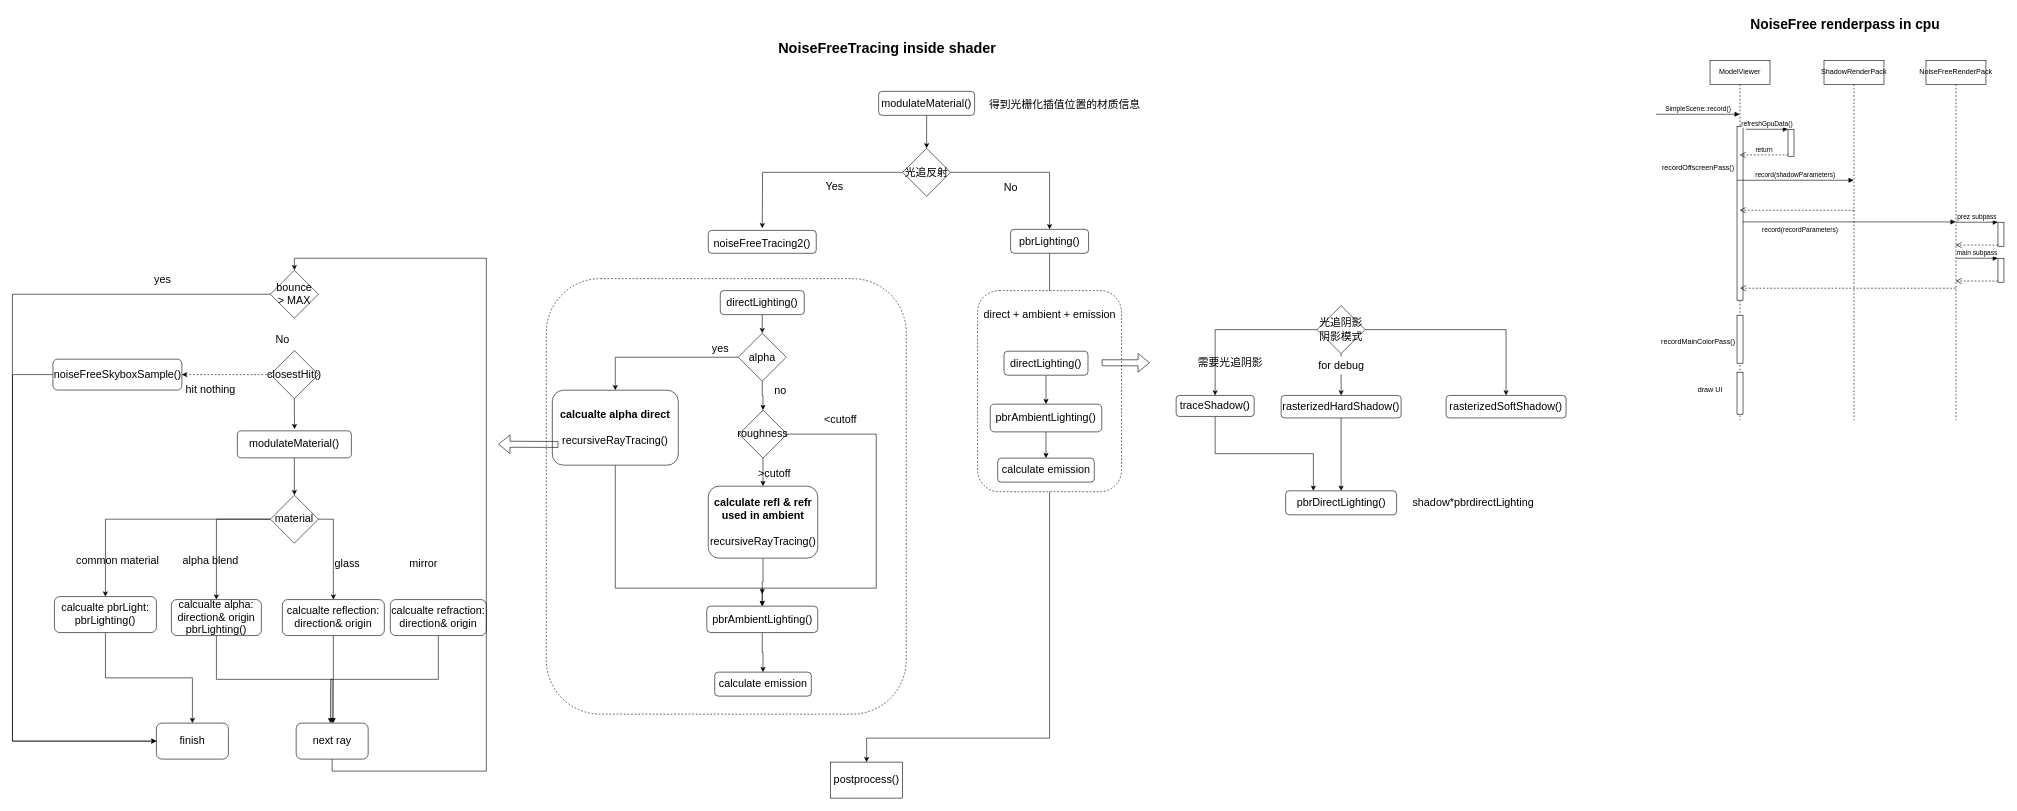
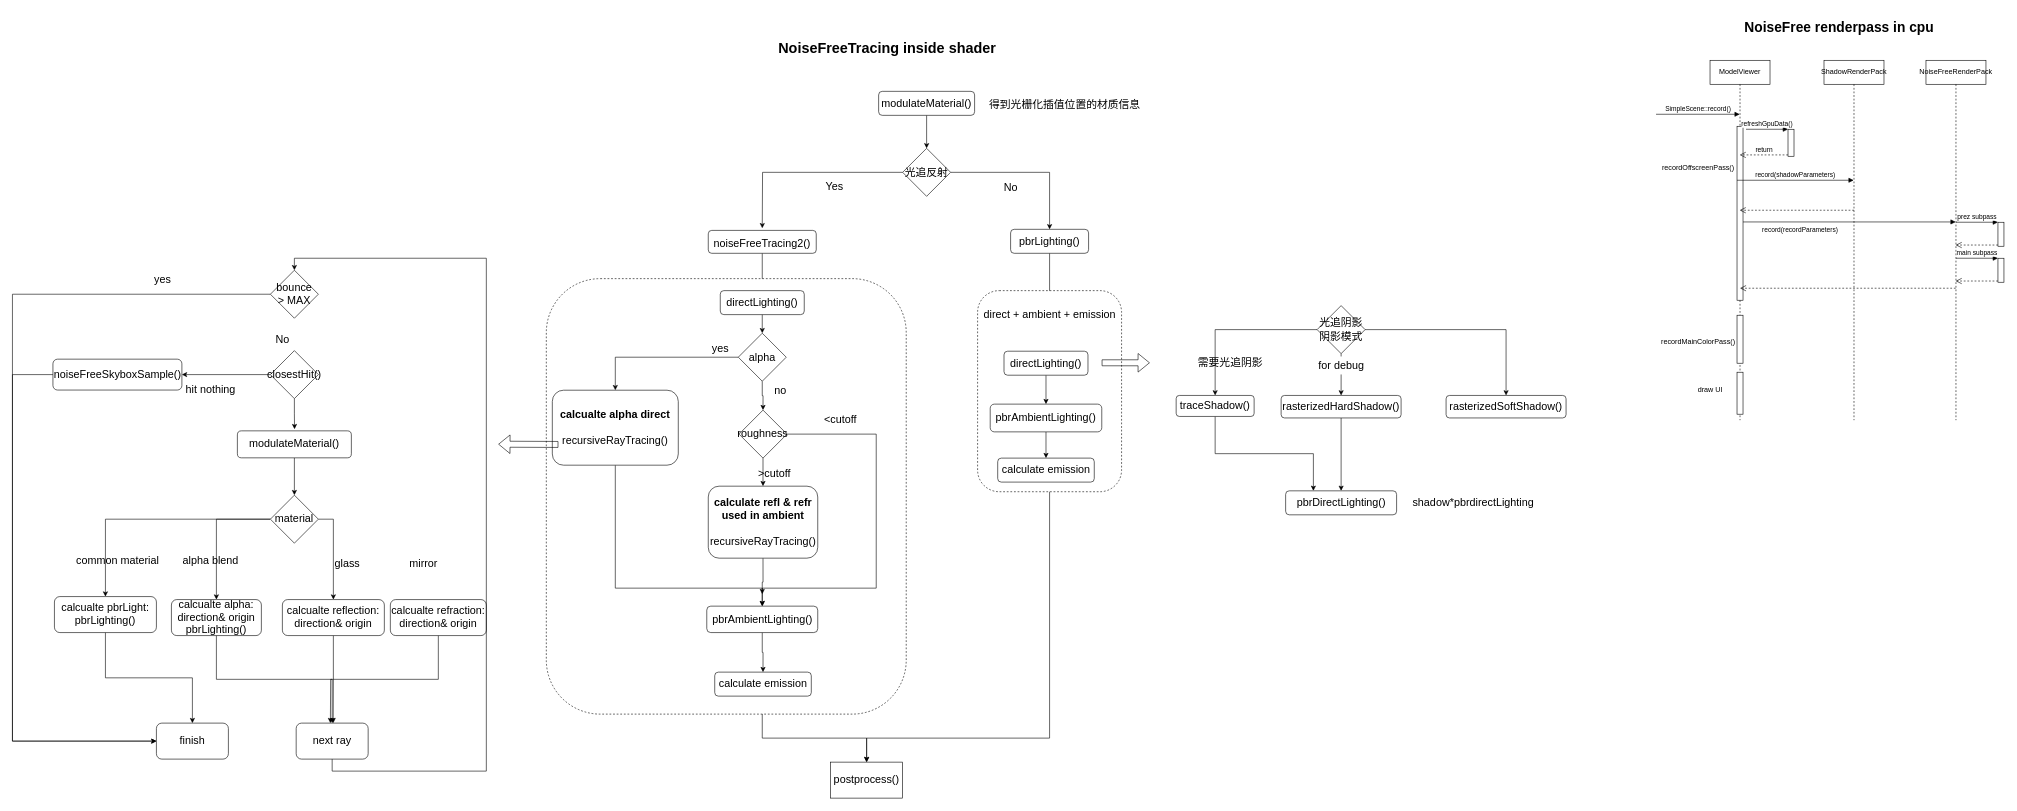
- <mxCell id="29" value="&lt;font style=&quot;font-size: 23px;&quot;&gt;&lt;b&gt;NoiseFree renderpass in cpu&lt;/b&gt;&lt;/font&gt;" style="text;html=1;align=center;verticalAlign=middle;resizable=0;points=[];autosize=1;strokeColor=none;fillColor=none;" parent="1" vertex="1"><mxGeometry x="2905" y="20" width="340" height="40" as="geometry" /></mxCell>
+ <mxCell id="29" value="&lt;font style=&quot;font-size: 23px;&quot;&gt;&lt;b&gt;NoiseFree renderpass in cpu&lt;/b&gt;&lt;/font&gt;" style="text;html=1;align=center;verticalAlign=middle;resizable=0;points=[];autosize=1;strokeColor=none;fillColor=none;" parent="1" vertex="1"><mxGeometry x="2895" y="25" width="340" height="40" as="geometry" /></mxCell>
- <mxCell id="87" style="edgeStyle=orthogonalEdgeStyle;rounded=0;orthogonalLoop=1;jettySize=auto;html=1;exitX=0;exitY=0.5;exitDx=0;exitDy=0;entryX=1;entryY=0.5;entryDx=0;entryDy=0;fontSize=18;dashed=1;" parent="1" source="88" target="112" edge="1"><mxGeometry relative="1" as="geometry" /></mxCell>
+ <mxCell id="87" style="edgeStyle=orthogonalEdgeStyle;rounded=0;orthogonalLoop=1;jettySize=auto;html=1;exitX=0;exitY=0.5;exitDx=0;exitDy=0;entryX=1;entryY=0.5;entryDx=0;entryDy=0;fontSize=18;" parent="1" source="88" target="112" edge="1"><mxGeometry relative="1" as="geometry" /></mxCell>
+ <mxCell id="2" style="edgeStyle=orthogonalEdgeStyle;rounded=0;orthogonalLoop=1;jettySize=auto;html=1;exitX=0.5;exitY=1;exitDx=0;exitDy=0;entryX=0.5;entryY=0;entryDx=0;entryDy=0;fontSize=18;" parent="1" source="60" target="114" edge="1"><mxGeometry relative="1" as="geometry"><Array as="points"><mxPoint x="1270" y="1230" /><mxPoint x="1444" y="1230" /></Array></mxGeometry></mxCell>
